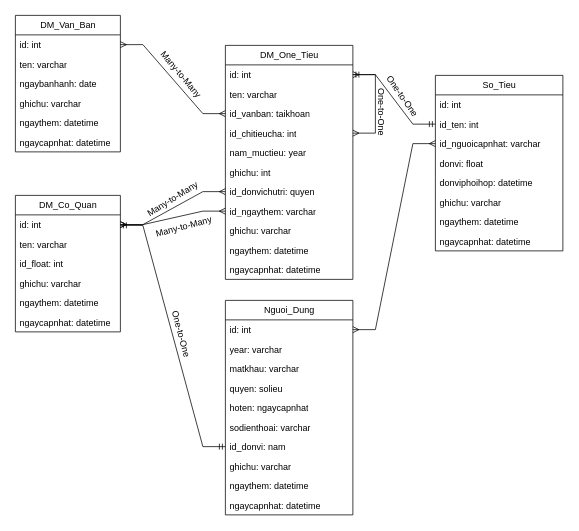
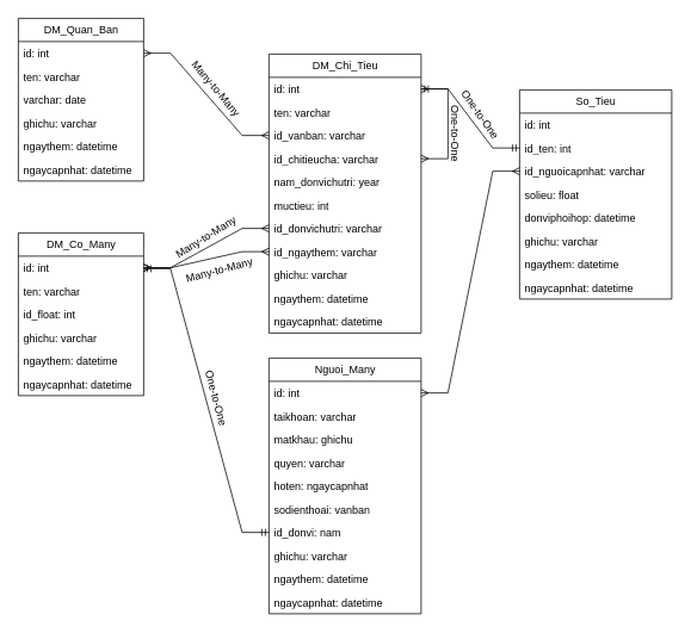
- <mxCell id="2" value="DM_Van_Ban" style="swimlane;fontStyle=0;childLayout=stackLayout;horizontal=1;startSize=26;fillColor=none;horizontalStack=0;resizeParent=1;resizeParentMax=0;resizeLast=0;collapsible=1;marginBottom=0;html=1;" vertex="1" parent="1"><mxGeometry x="20" y="20" width="140" height="182" as="geometry" /></mxCell>
+ <mxCell id="2" value="DM_Quan_Ban" style="swimlane;fontStyle=0;childLayout=stackLayout;horizontal=1;startSize=26;fillColor=none;horizontalStack=0;resizeParent=1;resizeParentMax=0;resizeLast=0;collapsible=1;marginBottom=0;html=1;" vertex="1" parent="1"><mxGeometry x="20" y="20" width="140" height="182" as="geometry" /></mxCell>
- <mxCell id="9" value="DM_One_Tieu" style="swimlane;fontStyle=0;childLayout=stackLayout;horizontal=1;startSize=26;fillColor=none;horizontalStack=0;resizeParent=1;resizeParentMax=0;resizeLast=0;collapsible=1;marginBottom=0;html=1;" vertex="1" parent="1"><mxGeometry x="300" y="60" width="170" height="312" as="geometry" /></mxCell>
+ <mxCell id="9" value="DM_Chi_Tieu" style="swimlane;fontStyle=0;childLayout=stackLayout;horizontal=1;startSize=26;fillColor=none;horizontalStack=0;resizeParent=1;resizeParentMax=0;resizeLast=0;collapsible=1;marginBottom=0;html=1;" vertex="1" parent="1"><mxGeometry x="300" y="60" width="170" height="312" as="geometry" /></mxCell>
- <mxCell id="5" value="ngaybanhanh: date" style="text;strokeColor=none;fillColor=none;align=left;verticalAlign=top;spacingLeft=4;spacingRight=4;overflow=hidden;rotatable=0;points=[[0,0.5],[1,0.5]];portConstraint=eastwest;whiteSpace=wrap;html=1;" vertex="1" parent="2"><mxGeometry y="78" width="140" height="26" as="geometry" /></mxCell>
+ <mxCell id="5" value="varchar: date" style="text;strokeColor=none;fillColor=none;align=left;verticalAlign=top;spacingLeft=4;spacingRight=4;overflow=hidden;rotatable=0;points=[[0,0.5],[1,0.5]];portConstraint=eastwest;whiteSpace=wrap;html=1;" vertex="1" parent="2"><mxGeometry y="78" width="140" height="26" as="geometry" /></mxCell>
- <mxCell id="12" value="id_vanban: taikhoan" style="text;strokeColor=none;fillColor=none;align=left;verticalAlign=top;spacingLeft=4;spacingRight=4;overflow=hidden;rotatable=0;points=[[0,0.5],[1,0.5]];portConstraint=eastwest;whiteSpace=wrap;html=1;" vertex="1" parent="9"><mxGeometry y="78" width="170" height="26" as="geometry" /></mxCell>
+ <mxCell id="12" value="id_vanban: varchar" style="text;strokeColor=none;fillColor=none;align=left;verticalAlign=top;spacingLeft=4;spacingRight=4;overflow=hidden;rotatable=0;points=[[0,0.5],[1,0.5]];portConstraint=eastwest;whiteSpace=wrap;html=1;" vertex="1" parent="9"><mxGeometry y="78" width="170" height="26" as="geometry" /></mxCell>
- <mxCell id="13" value="id_chitieucha: int" style="text;strokeColor=none;fillColor=none;align=left;verticalAlign=top;spacingLeft=4;spacingRight=4;overflow=hidden;rotatable=0;points=[[0,0.5],[1,0.5]];portConstraint=eastwest;whiteSpace=wrap;html=1;" vertex="1" parent="9"><mxGeometry y="104" width="170" height="26" as="geometry" /></mxCell>
+ <mxCell id="13" value="id_chitieucha: varchar" style="text;strokeColor=none;fillColor=none;align=left;verticalAlign=top;spacingLeft=4;spacingRight=4;overflow=hidden;rotatable=0;points=[[0,0.5],[1,0.5]];portConstraint=eastwest;whiteSpace=wrap;html=1;" vertex="1" parent="9"><mxGeometry y="104" width="170" height="26" as="geometry" /></mxCell>
- <mxCell id="14" value="nam_muctieu: year" style="text;strokeColor=none;fillColor=none;align=left;verticalAlign=top;spacingLeft=4;spacingRight=4;overflow=hidden;rotatable=0;points=[[0,0.5],[1,0.5]];portConstraint=eastwest;whiteSpace=wrap;html=1;" vertex="1" parent="9"><mxGeometry y="130" width="170" height="26" as="geometry" /></mxCell>
+ <mxCell id="14" value="nam_donvichutri: year" style="text;strokeColor=none;fillColor=none;align=left;verticalAlign=top;spacingLeft=4;spacingRight=4;overflow=hidden;rotatable=0;points=[[0,0.5],[1,0.5]];portConstraint=eastwest;whiteSpace=wrap;html=1;" vertex="1" parent="9"><mxGeometry y="130" width="170" height="26" as="geometry" /></mxCell>
- <mxCell id="33" value="donvi: float" style="text;strokeColor=none;fillColor=none;align=left;verticalAlign=top;spacingLeft=4;spacingRight=4;overflow=hidden;rotatable=0;points=[[0,0.5],[1,0.5]];portConstraint=eastwest;whiteSpace=wrap;html=1;" vertex="1" parent="29"><mxGeometry y="104" width="170" height="26" as="geometry" /></mxCell>
+ <mxCell id="33" value="solieu: float" style="text;strokeColor=none;fillColor=none;align=left;verticalAlign=top;spacingLeft=4;spacingRight=4;overflow=hidden;rotatable=0;points=[[0,0.5],[1,0.5]];portConstraint=eastwest;whiteSpace=wrap;html=1;" vertex="1" parent="29"><mxGeometry y="104" width="170" height="26" as="geometry" /></mxCell>
- <mxCell id="15" value="ghichu: int" style="text;strokeColor=none;fillColor=none;align=left;verticalAlign=top;spacingLeft=4;spacingRight=4;overflow=hidden;rotatable=0;points=[[0,0.5],[1,0.5]];portConstraint=eastwest;whiteSpace=wrap;html=1;" vertex="1" parent="9"><mxGeometry y="156" width="170" height="26" as="geometry" /></mxCell>
+ <mxCell id="15" value="muctieu: int" style="text;strokeColor=none;fillColor=none;align=left;verticalAlign=top;spacingLeft=4;spacingRight=4;overflow=hidden;rotatable=0;points=[[0,0.5],[1,0.5]];portConstraint=eastwest;whiteSpace=wrap;html=1;" vertex="1" parent="9"><mxGeometry y="156" width="170" height="26" as="geometry" /></mxCell>
- <mxCell id="16" value="id_donvichutri: quyen" style="text;strokeColor=none;fillColor=none;align=left;verticalAlign=top;spacingLeft=4;spacingRight=4;overflow=hidden;rotatable=0;points=[[0,0.5],[1,0.5]];portConstraint=eastwest;whiteSpace=wrap;html=1;" vertex="1" parent="9"><mxGeometry y="182" width="170" height="26" as="geometry" /></mxCell>
+ <mxCell id="16" value="id_donvichutri: varchar" style="text;strokeColor=none;fillColor=none;align=left;verticalAlign=top;spacingLeft=4;spacingRight=4;overflow=hidden;rotatable=0;points=[[0,0.5],[1,0.5]];portConstraint=eastwest;whiteSpace=wrap;html=1;" vertex="1" parent="9"><mxGeometry y="182" width="170" height="26" as="geometry" /></mxCell>
- <mxCell id="22" value="DM_Co_Quan" style="swimlane;fontStyle=0;childLayout=stackLayout;horizontal=1;startSize=26;fillColor=none;horizontalStack=0;resizeParent=1;resizeParentMax=0;resizeLast=0;collapsible=1;marginBottom=0;html=1;" vertex="1" parent="1"><mxGeometry x="20" y="260" width="140" height="182" as="geometry" /></mxCell>
+ <mxCell id="22" value="DM_Co_Many" style="swimlane;fontStyle=0;childLayout=stackLayout;horizontal=1;startSize=26;fillColor=none;horizontalStack=0;resizeParent=1;resizeParentMax=0;resizeLast=0;collapsible=1;marginBottom=0;html=1;" vertex="1" parent="1"><mxGeometry x="20" y="260" width="140" height="182" as="geometry" /></mxCell>
- <mxCell id="47" value="Nguoi_Dung" style="swimlane;fontStyle=0;childLayout=stackLayout;horizontal=1;startSize=26;fillColor=none;horizontalStack=0;resizeParent=1;resizeParentMax=0;resizeLast=0;collapsible=1;marginBottom=0;html=1;" vertex="1" parent="1"><mxGeometry x="300" y="400" width="170" height="286" as="geometry" /></mxCell>
+ <mxCell id="47" value="Nguoi_Many" style="swimlane;fontStyle=0;childLayout=stackLayout;horizontal=1;startSize=26;fillColor=none;horizontalStack=0;resizeParent=1;resizeParentMax=0;resizeLast=0;collapsible=1;marginBottom=0;html=1;" vertex="1" parent="1"><mxGeometry x="300" y="400" width="170" height="286" as="geometry" /></mxCell>
- <mxCell id="49" value="year: varchar" style="text;strokeColor=none;fillColor=none;align=left;verticalAlign=top;spacingLeft=4;spacingRight=4;overflow=hidden;rotatable=0;points=[[0,0.5],[1,0.5]];portConstraint=eastwest;whiteSpace=wrap;html=1;" vertex="1" parent="47"><mxGeometry y="52" width="170" height="26" as="geometry" /></mxCell>
+ <mxCell id="49" value="taikhoan: varchar" style="text;strokeColor=none;fillColor=none;align=left;verticalAlign=top;spacingLeft=4;spacingRight=4;overflow=hidden;rotatable=0;points=[[0,0.5],[1,0.5]];portConstraint=eastwest;whiteSpace=wrap;html=1;" vertex="1" parent="47"><mxGeometry y="52" width="170" height="26" as="geometry" /></mxCell>
- <mxCell id="50" value="matkhau: varchar" style="text;strokeColor=none;fillColor=none;align=left;verticalAlign=top;spacingLeft=4;spacingRight=4;overflow=hidden;rotatable=0;points=[[0,0.5],[1,0.5]];portConstraint=eastwest;whiteSpace=wrap;html=1;" vertex="1" parent="47"><mxGeometry y="78" width="170" height="26" as="geometry" /></mxCell>
+ <mxCell id="50" value="matkhau: ghichu" style="text;strokeColor=none;fillColor=none;align=left;verticalAlign=top;spacingLeft=4;spacingRight=4;overflow=hidden;rotatable=0;points=[[0,0.5],[1,0.5]];portConstraint=eastwest;whiteSpace=wrap;html=1;" vertex="1" parent="47"><mxGeometry y="78" width="170" height="26" as="geometry" /></mxCell>
- <mxCell id="51" value="quyen: solieu" style="text;strokeColor=none;fillColor=none;align=left;verticalAlign=top;spacingLeft=4;spacingRight=4;overflow=hidden;rotatable=0;points=[[0,0.5],[1,0.5]];portConstraint=eastwest;whiteSpace=wrap;html=1;" vertex="1" parent="47"><mxGeometry y="104" width="170" height="26" as="geometry" /></mxCell>
+ <mxCell id="51" value="quyen: varchar" style="text;strokeColor=none;fillColor=none;align=left;verticalAlign=top;spacingLeft=4;spacingRight=4;overflow=hidden;rotatable=0;points=[[0,0.5],[1,0.5]];portConstraint=eastwest;whiteSpace=wrap;html=1;" vertex="1" parent="47"><mxGeometry y="104" width="170" height="26" as="geometry" /></mxCell>
- <mxCell id="53" value="sodienthoai: varchar" style="text;strokeColor=none;fillColor=none;align=left;verticalAlign=top;spacingLeft=4;spacingRight=4;overflow=hidden;rotatable=0;points=[[0,0.5],[1,0.5]];portConstraint=eastwest;whiteSpace=wrap;html=1;" vertex="1" parent="47"><mxGeometry y="156" width="170" height="26" as="geometry" /></mxCell>
+ <mxCell id="53" value="sodienthoai: vanban" style="text;strokeColor=none;fillColor=none;align=left;verticalAlign=top;spacingLeft=4;spacingRight=4;overflow=hidden;rotatable=0;points=[[0,0.5],[1,0.5]];portConstraint=eastwest;whiteSpace=wrap;html=1;" vertex="1" parent="47"><mxGeometry y="156" width="170" height="26" as="geometry" /></mxCell>
